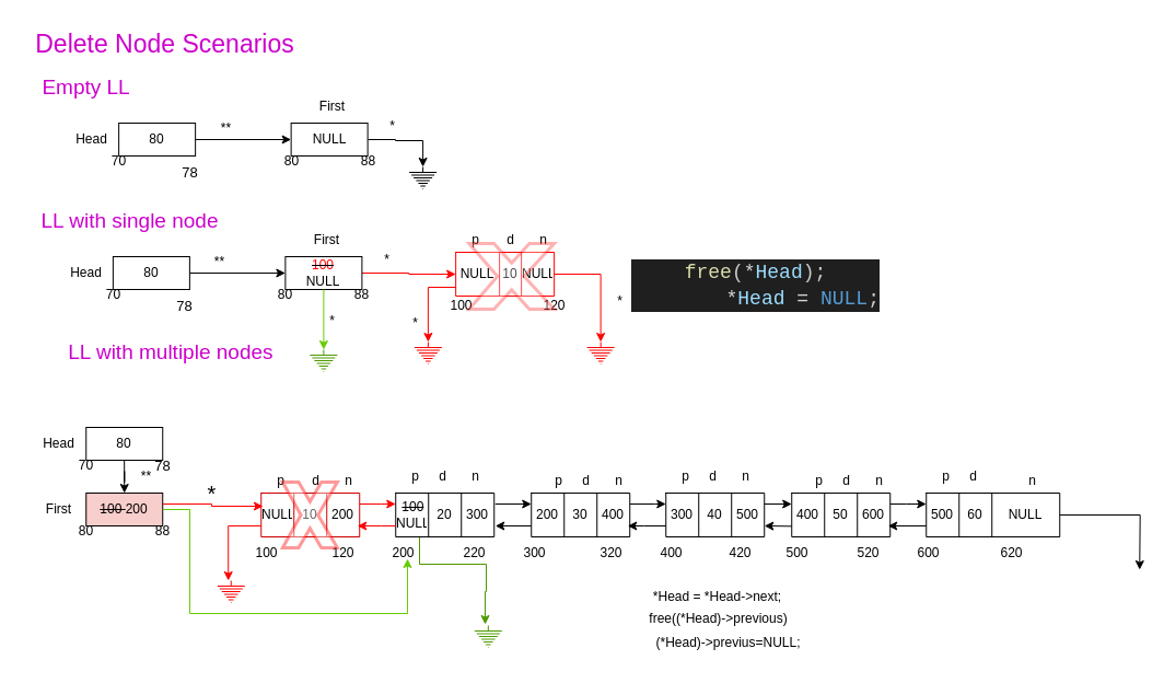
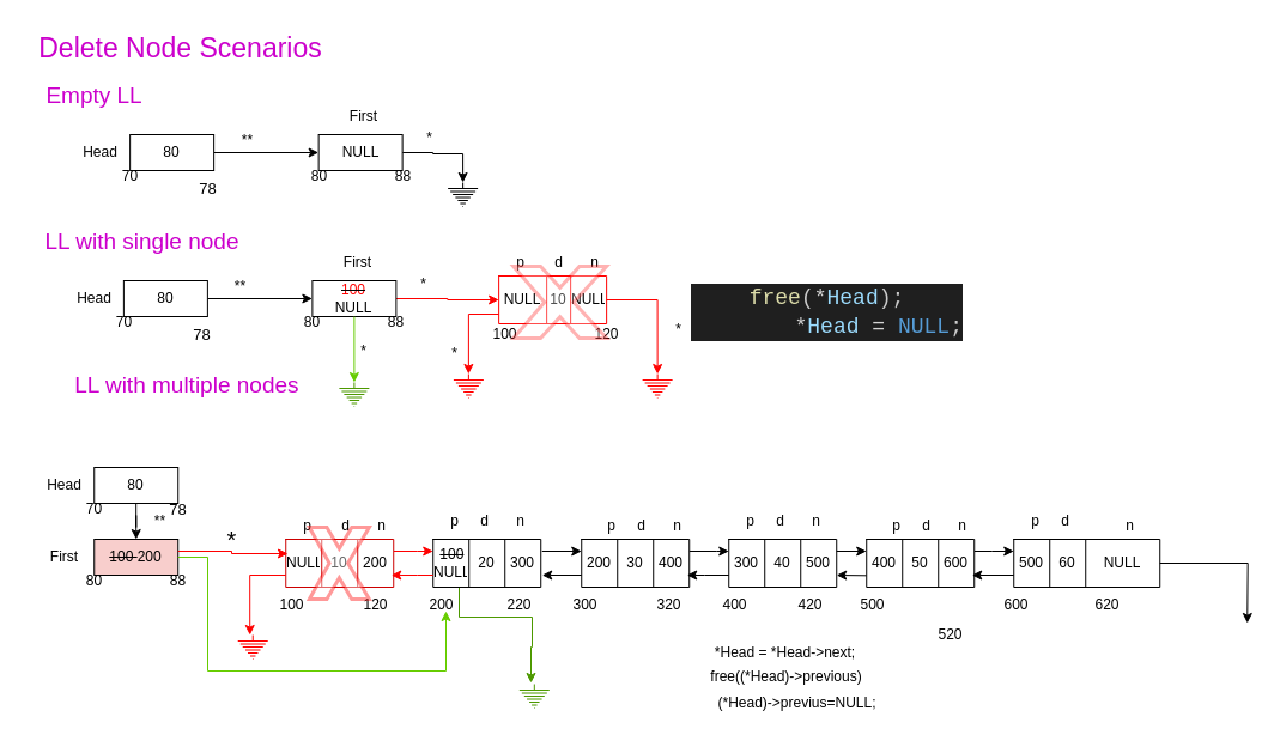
- <mxCell id="130" value="520" style="text;html=1;align=center;verticalAlign=middle;resizable=0;points=[];autosize=1;strokeColor=none;fillColor=none;" parent="1" vertex="1"><mxGeometry x="773.24" y="490" width="40" height="30" as="geometry" /></mxCell>
+ <mxCell id="130" value="520" style="text;html=1;align=center;verticalAlign=middle;resizable=0;points=[];autosize=1;strokeColor=none;fillColor=none;" parent="1" vertex="1"><mxGeometry x="773.24" y="515" width="40" height="30" as="geometry" /></mxCell>
